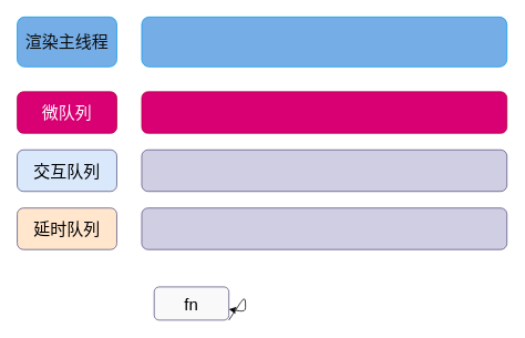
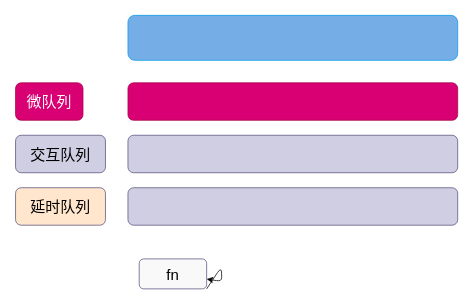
- <mxCell id="2" value="渲染主线程" style="rounded=1;whiteSpace=wrap;html=1;fillColor=#75ade6;fontColor=#0d0c0c;strokeColor=#0999ec;gradientColor=none;fontSize=20;" vertex="1" parent="1"><mxGeometry x="20" y="20" width="120" height="60" as="geometry" /></mxCell>
- <mxCell id="4" value="微队列" style="rounded=1;whiteSpace=wrap;html=1;fillColor=#d80073;fontColor=#ffffff;strokeColor=#A50040;fontSize=20;" vertex="1" parent="1"><mxGeometry x="20" y="110" width="120" height="50" as="geometry" /></mxCell>
+ <mxCell id="4" value="微队列" style="rounded=1;whiteSpace=wrap;html=1;fillColor=#d80073;fontColor=#ffffff;strokeColor=#A50040;fontSize=20;" vertex="1" parent="1"><mxGeometry x="20" y="110" width="90" height="50" as="geometry" /></mxCell>
- <mxCell id="6" value="交互队列" style="rounded=1;whiteSpace=wrap;html=1;fillColor=#dae8fc;strokeColor=#56517e;fontSize=20;fontColor=#000000;" vertex="1" parent="1"><mxGeometry x="20" y="180" width="120" height="50" as="geometry" /></mxCell>
+ <mxCell id="6" value="交互队列" style="rounded=1;whiteSpace=wrap;html=1;fillColor=#d0cee2;strokeColor=#56517e;fontSize=20;fontColor=#000000;" vertex="1" parent="1"><mxGeometry x="20" y="180" width="120" height="50" as="geometry" /></mxCell>
